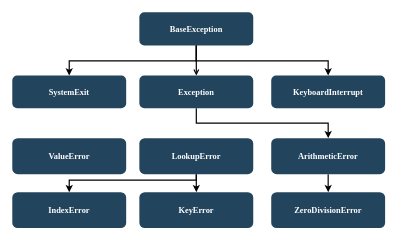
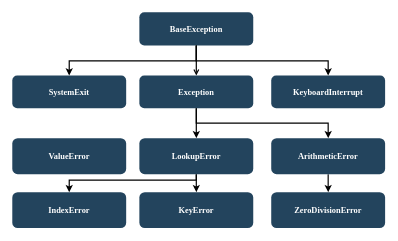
+ <mxCell id="9" value="" style="edgeStyle=elbowEdgeStyle;elbow=vertical;strokeWidth=2;rounded=0;entryX=0.5;entryY=0;entryDx=0;entryDy=0;" parent="1" source="5" target="15" edge="1"><mxGeometry x="-23" y="135.5" width="100" height="100" as="geometry"><mxPoint x="-353" y="25.5" as="sourcePoint" /><mxPoint x="327" y="245.5" as="targetPoint" /></mxGeometry></mxCell>
